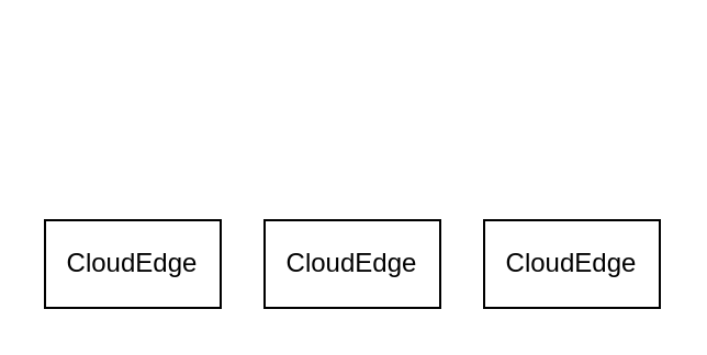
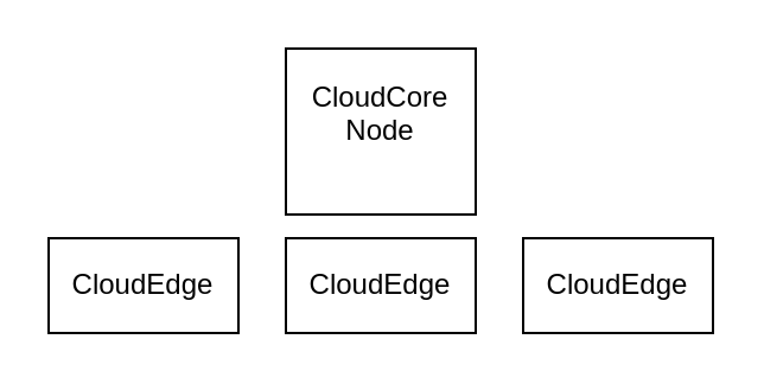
+ <mxCell id="2" value="CloudCore Node&lt;br&gt;&lt;br&gt;" style="rounded=0;whiteSpace=wrap;html=1;" vertex="1" parent="1"><mxGeometry x="120" y="20" width="80" height="70" as="geometry" /></mxCell>
